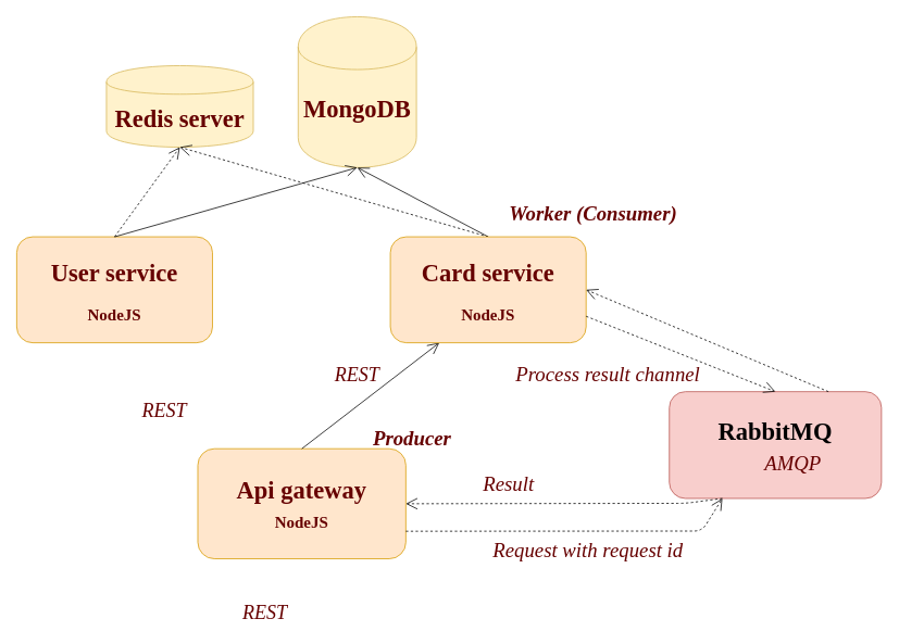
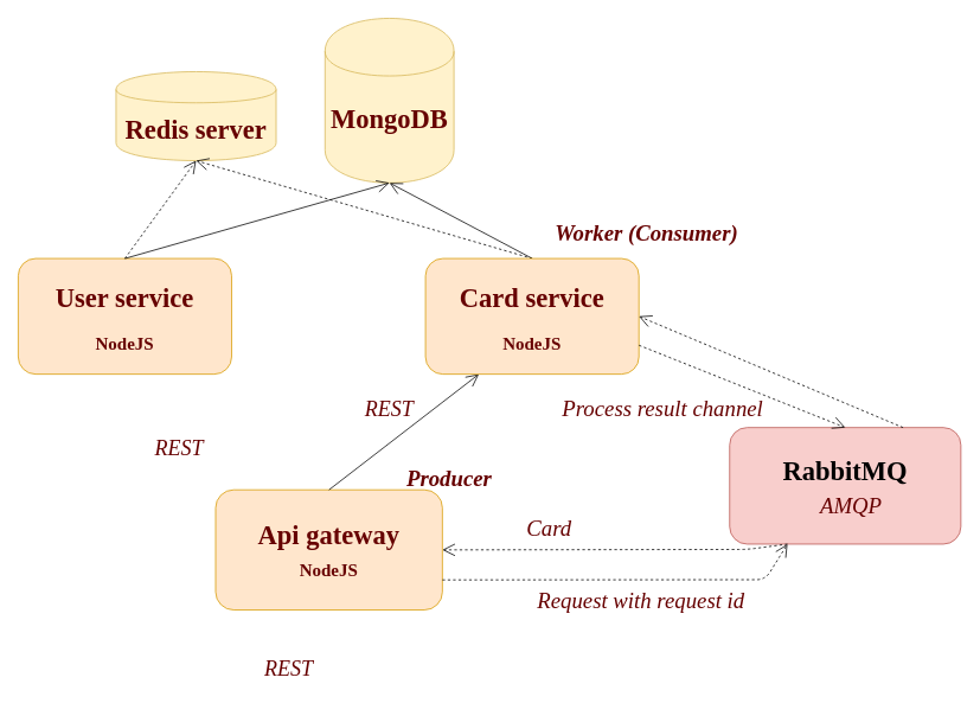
- <mxCell id="23" value="&lt;font style=&quot;font-size: 25px&quot;&gt;&lt;i&gt;AMQP&lt;/i&gt;&lt;/font&gt;" style="text;html=1;resizable=0;points=[];autosize=1;align=left;verticalAlign=top;spacingTop=-4;fontSize=30;fontFamily=Verdana;fontColor=#660000;" vertex="1" parent="1"><mxGeometry x="935" y="545.5" width="80" height="40" as="geometry" /></mxCell>
+ <mxCell id="23" value="&lt;font style=&quot;font-size: 25px&quot;&gt;&lt;i&gt;AMQP&lt;/i&gt;&lt;/font&gt;" style="text;html=1;resizable=0;points=[];autosize=1;align=left;verticalAlign=top;spacingTop=-4;fontSize=30;fontFamily=Verdana;fontColor=#660000;" vertex="1" parent="1"><mxGeometry x="920" y="545.5" width="80" height="40" as="geometry" /></mxCell>
- <mxCell id="22" value="&lt;font style=&quot;font-size: 25px&quot;&gt;&lt;i&gt;Result&lt;/i&gt;&lt;/font&gt;" style="text;html=1;resizable=0;points=[];autosize=1;align=left;verticalAlign=top;spacingTop=-4;fontSize=30;fontFamily=Verdana;fontColor=#660000;" vertex="1" parent="1"><mxGeometry x="590" y="570.5" width="80" height="40" as="geometry" /></mxCell>
+ <mxCell id="22" value="&lt;font style=&quot;font-size: 25px&quot;&gt;&lt;i&gt;Card&lt;/i&gt;&lt;/font&gt;" style="text;html=1;resizable=0;points=[];autosize=1;align=left;verticalAlign=top;spacingTop=-4;fontSize=30;fontFamily=Verdana;fontColor=#660000;" vertex="1" parent="1"><mxGeometry x="590" y="570.5" width="80" height="40" as="geometry" /></mxCell>
